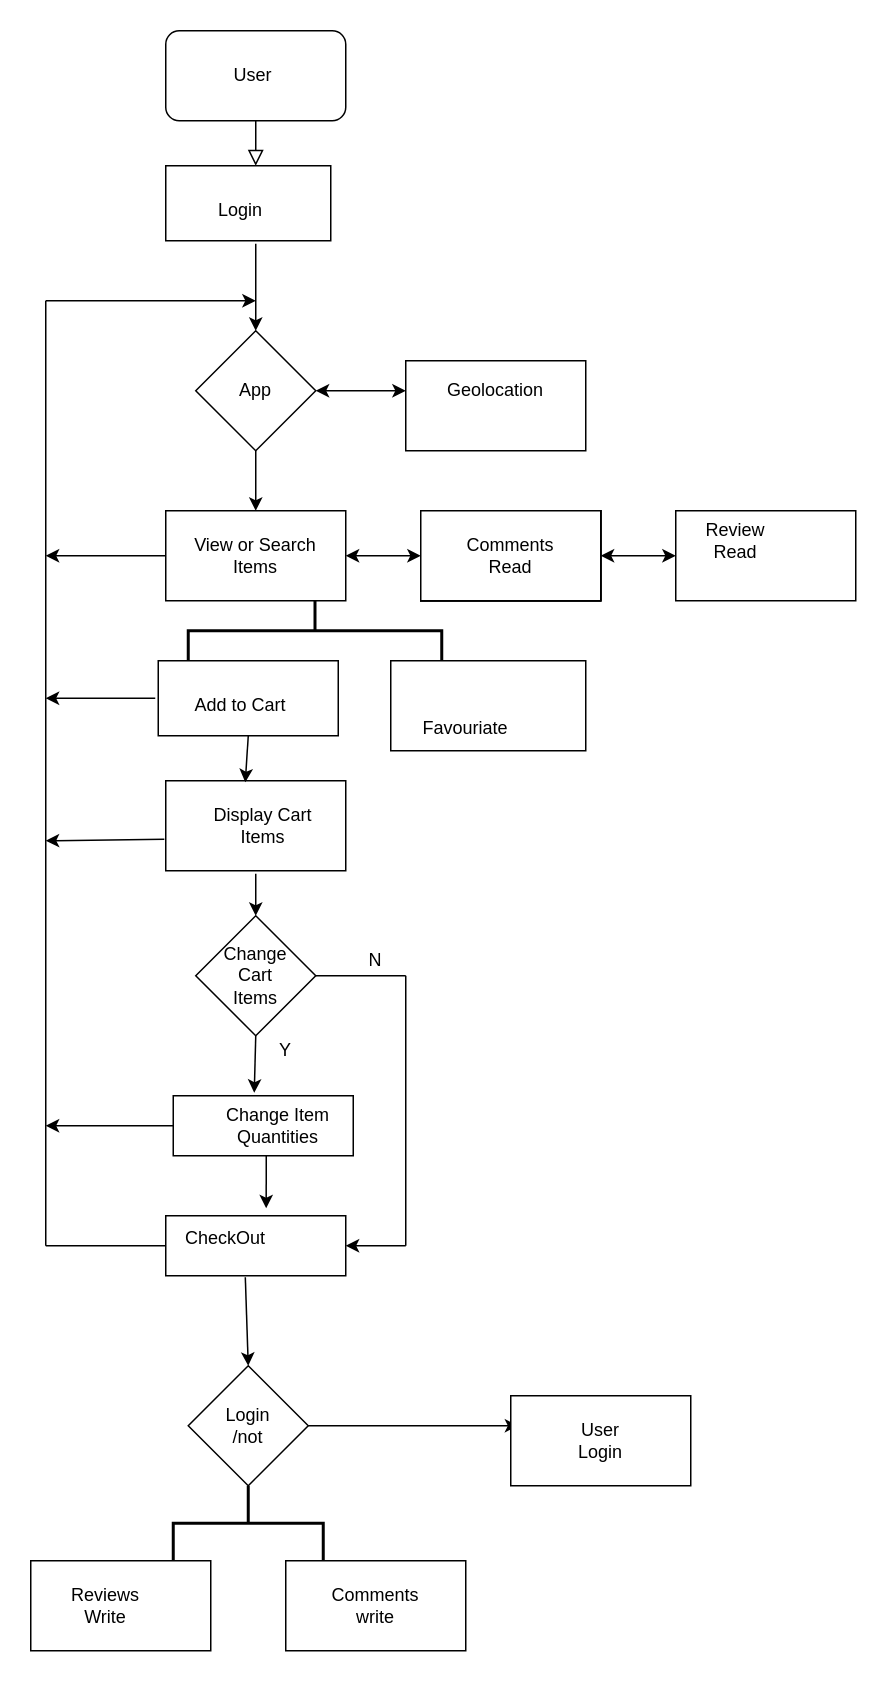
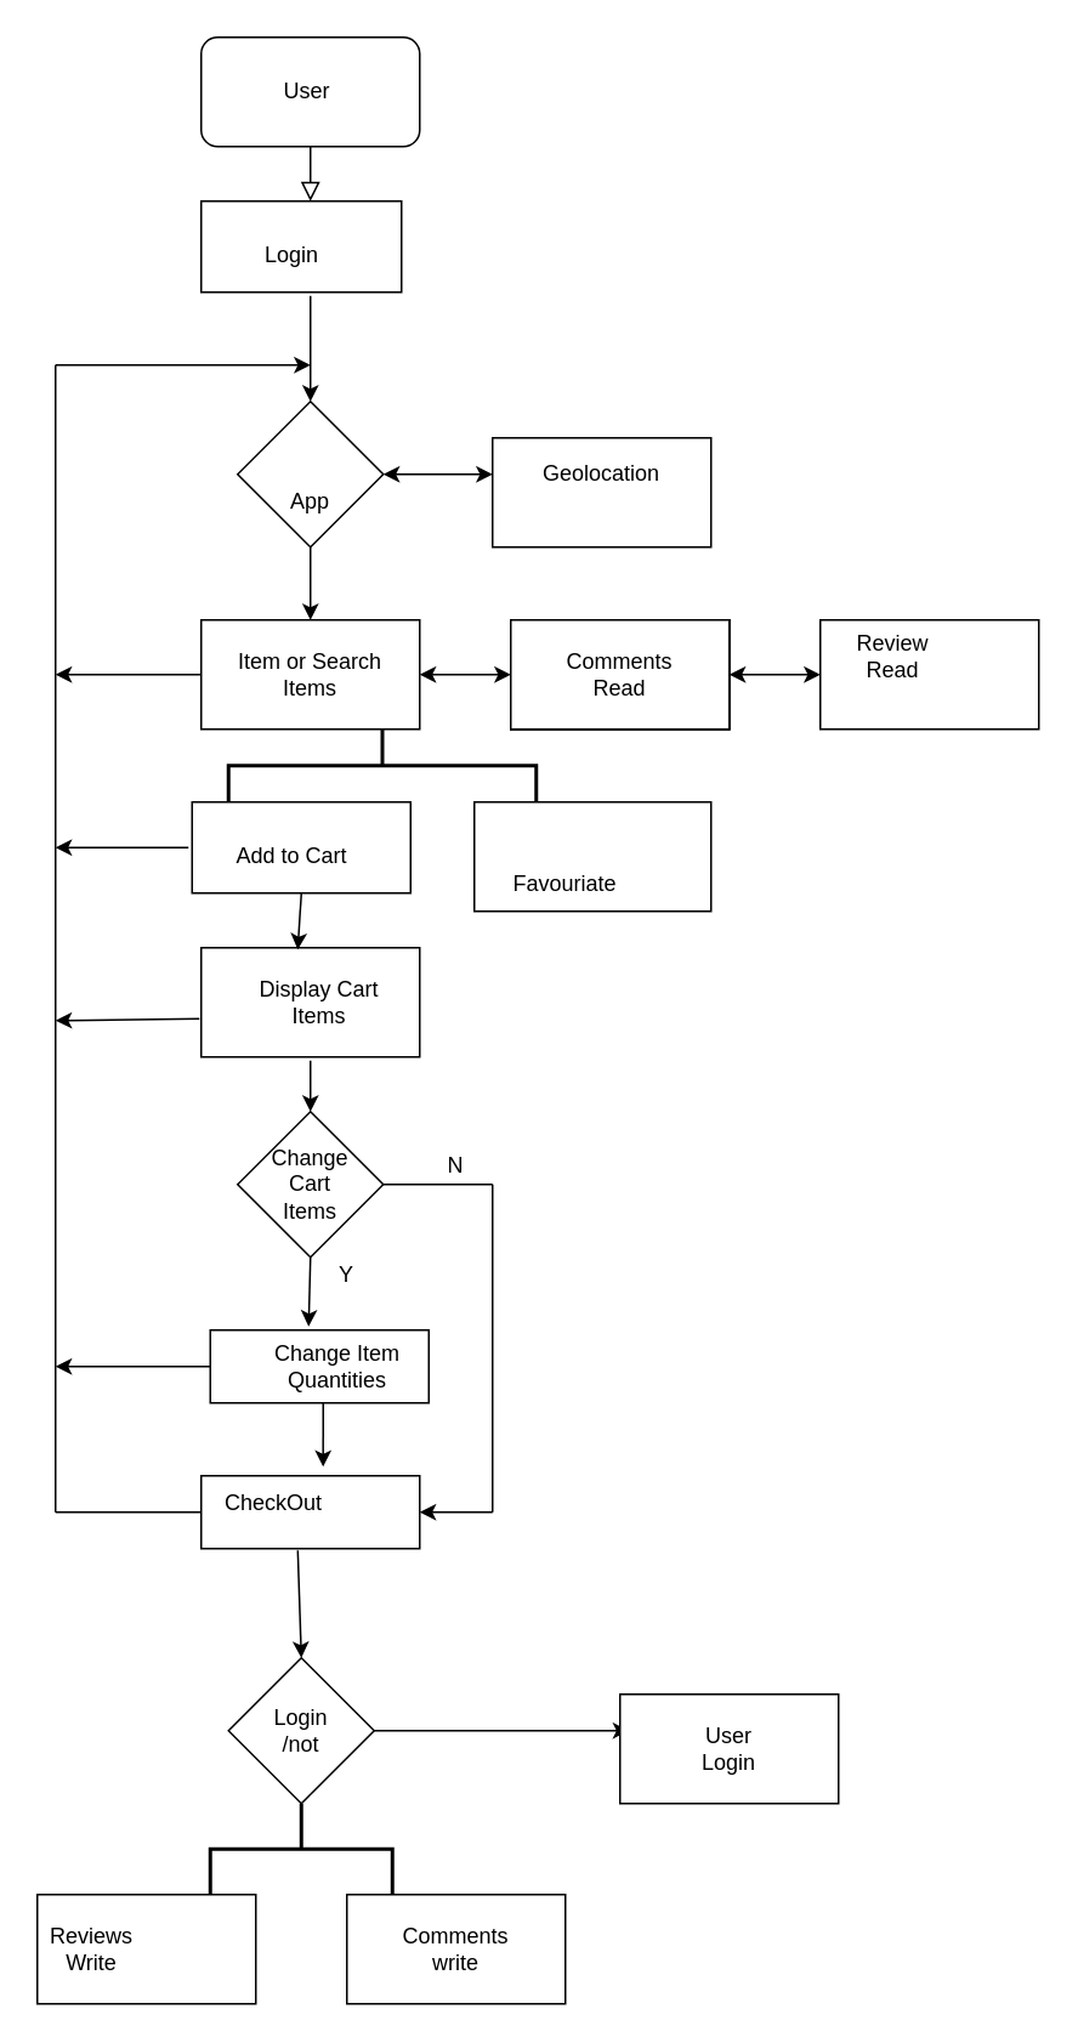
- <mxCell id="7" value="App" style="text;html=1;strokeColor=none;fillColor=none;align=center;verticalAlign=middle;whiteSpace=wrap;rounded=0;" vertex="1" parent="1"><mxGeometry x="150" y="250" width="40" height="20" as="geometry" /></mxCell>
+ <mxCell id="7" value="App" style="text;html=1;strokeColor=none;fillColor=none;align=center;verticalAlign=middle;whiteSpace=wrap;rounded=0;" vertex="1" parent="1"><mxGeometry x="150" y="265" width="40" height="20" as="geometry" /></mxCell>
- <mxCell id="11" value="View or Search Items" style="text;html=1;strokeColor=none;fillColor=none;align=center;verticalAlign=middle;whiteSpace=wrap;rounded=0;" vertex="1" parent="1"><mxGeometry x="120" y="360" width="100" height="20" as="geometry" /></mxCell>
+ <mxCell id="11" value="Item or Search Items" style="text;html=1;strokeColor=none;fillColor=none;align=center;verticalAlign=middle;whiteSpace=wrap;rounded=0;" vertex="1" parent="1"><mxGeometry x="120" y="360" width="100" height="20" as="geometry" /></mxCell>
- <mxCell id="43" value="Reviews&lt;br&gt;Write" style="text;html=1;strokeColor=none;fillColor=none;align=center;verticalAlign=middle;whiteSpace=wrap;rounded=0;" vertex="1" parent="1"><mxGeometry x="50" y="1060" width="40" height="20" as="geometry" /></mxCell>
+ <mxCell id="43" value="Reviews&lt;br&gt;Write" style="text;html=1;strokeColor=none;fillColor=none;align=center;verticalAlign=middle;whiteSpace=wrap;rounded=0;" vertex="1" parent="1"><mxGeometry x="30" y="1060" width="40" height="20" as="geometry" /></mxCell>
